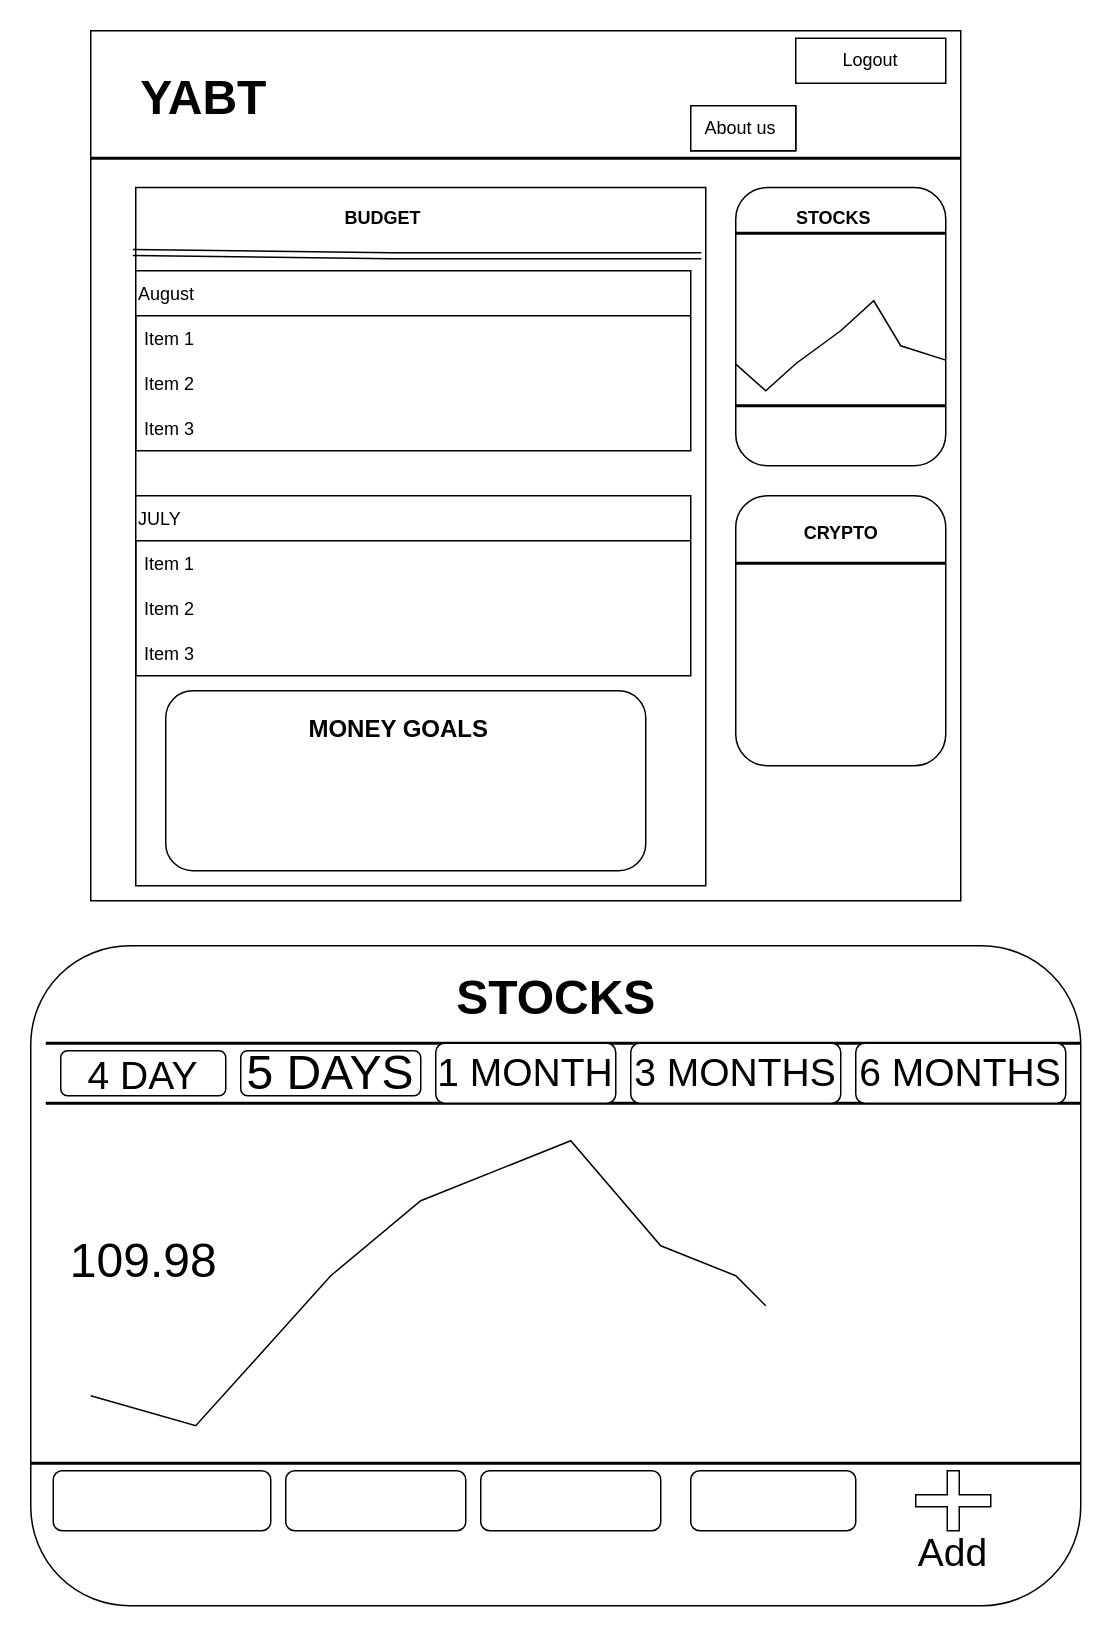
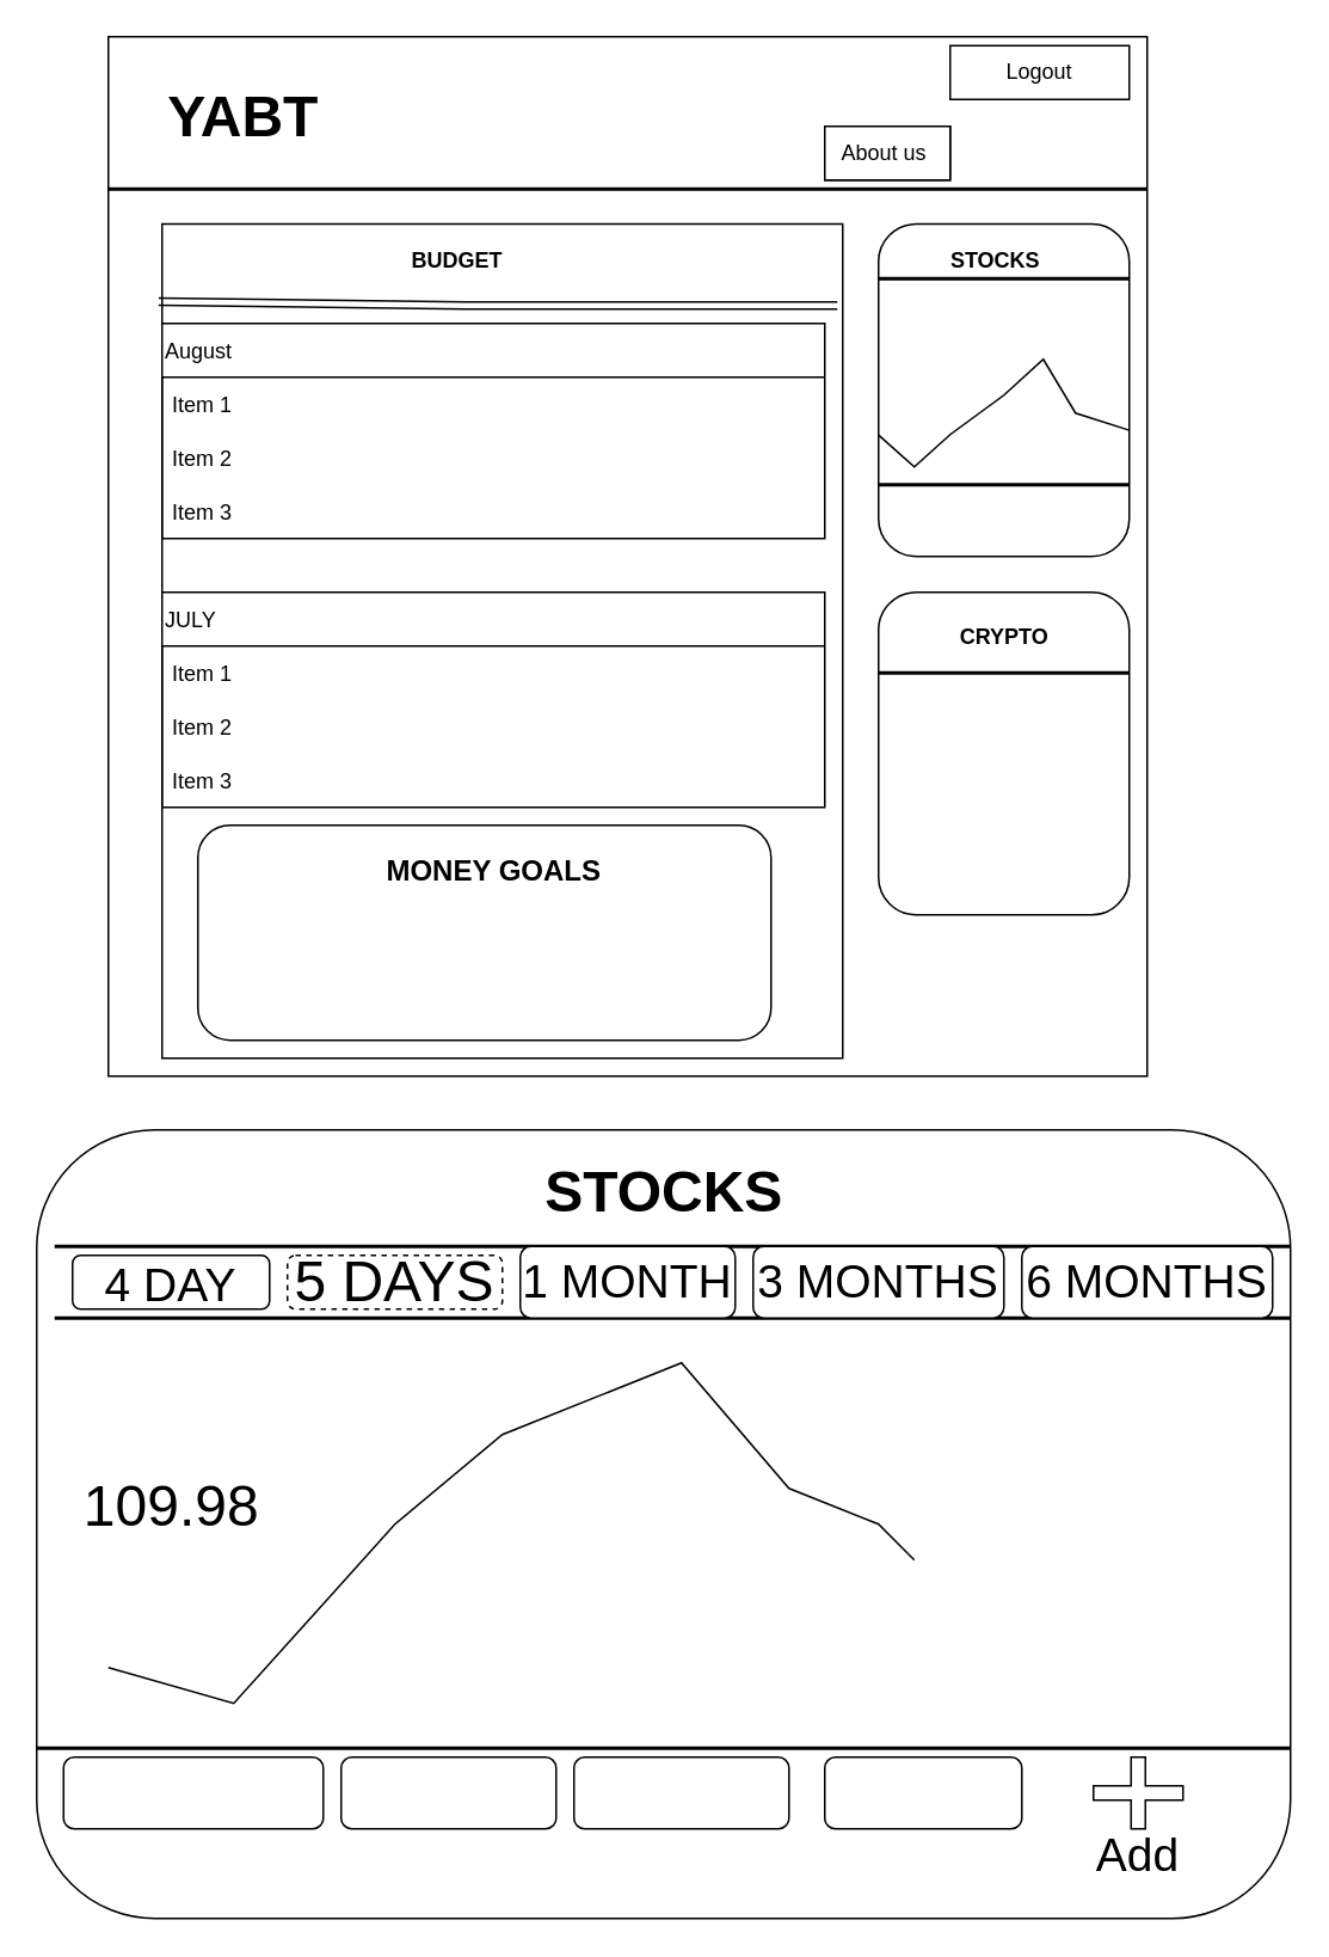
- <mxCell id="28" value="&lt;b&gt;&lt;font style=&quot;font-size: 16px;&quot;&gt;MONEY GOALS&lt;/font&gt;&lt;/b&gt;" style="text;html=1;align=center;verticalAlign=middle;resizable=0;points=[];autosize=1;strokeColor=none;fillColor=none;fontSize=12;" vertex="1" parent="1"><mxGeometry x="195" y="470" width="140" height="30" as="geometry" /></mxCell>
+ <mxCell id="28" value="&lt;b&gt;&lt;font style=&quot;font-size: 16px;&quot;&gt;MONEY GOALS&lt;/font&gt;&lt;/b&gt;" style="text;html=1;align=center;verticalAlign=middle;resizable=0;points=[];autosize=1;strokeColor=none;fillColor=none;fontSize=12;" vertex="1" parent="1"><mxGeometry x="205" y="470" width="140" height="30" as="geometry" /></mxCell>
- <mxCell id="34" value="5 DAYS" style="rounded=1;whiteSpace=wrap;html=1;fontSize=32;" vertex="1" parent="1"><mxGeometry x="160" y="700" width="120" height="30" as="geometry" /></mxCell>
+ <mxCell id="34" value="5 DAYS" style="rounded=1;whiteSpace=wrap;html=1;fontSize=32;dashed=1;" vertex="1" parent="1"><mxGeometry x="160" y="700" width="120" height="30" as="geometry" /></mxCell>
